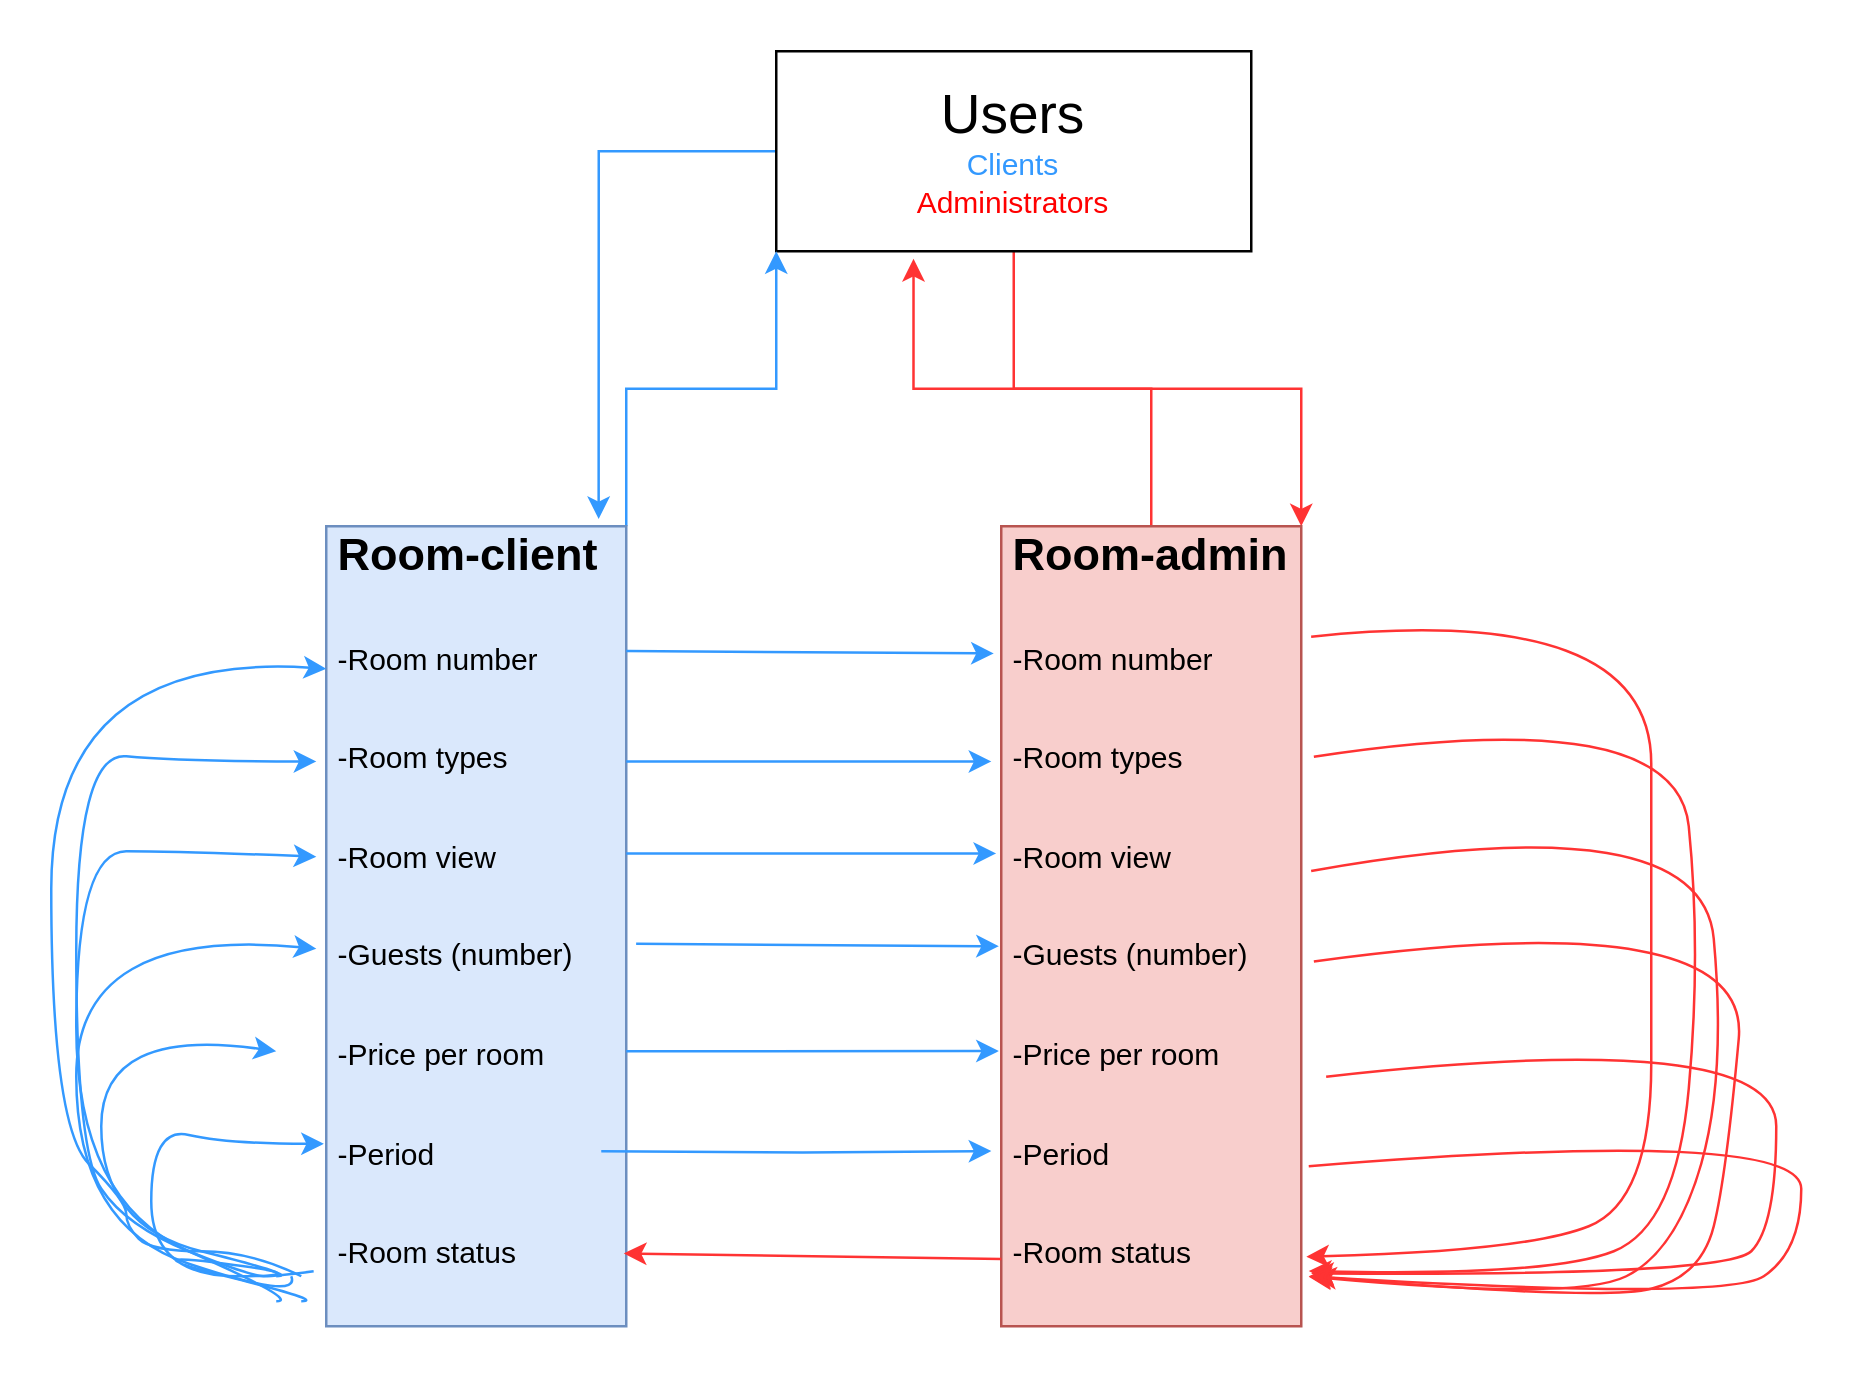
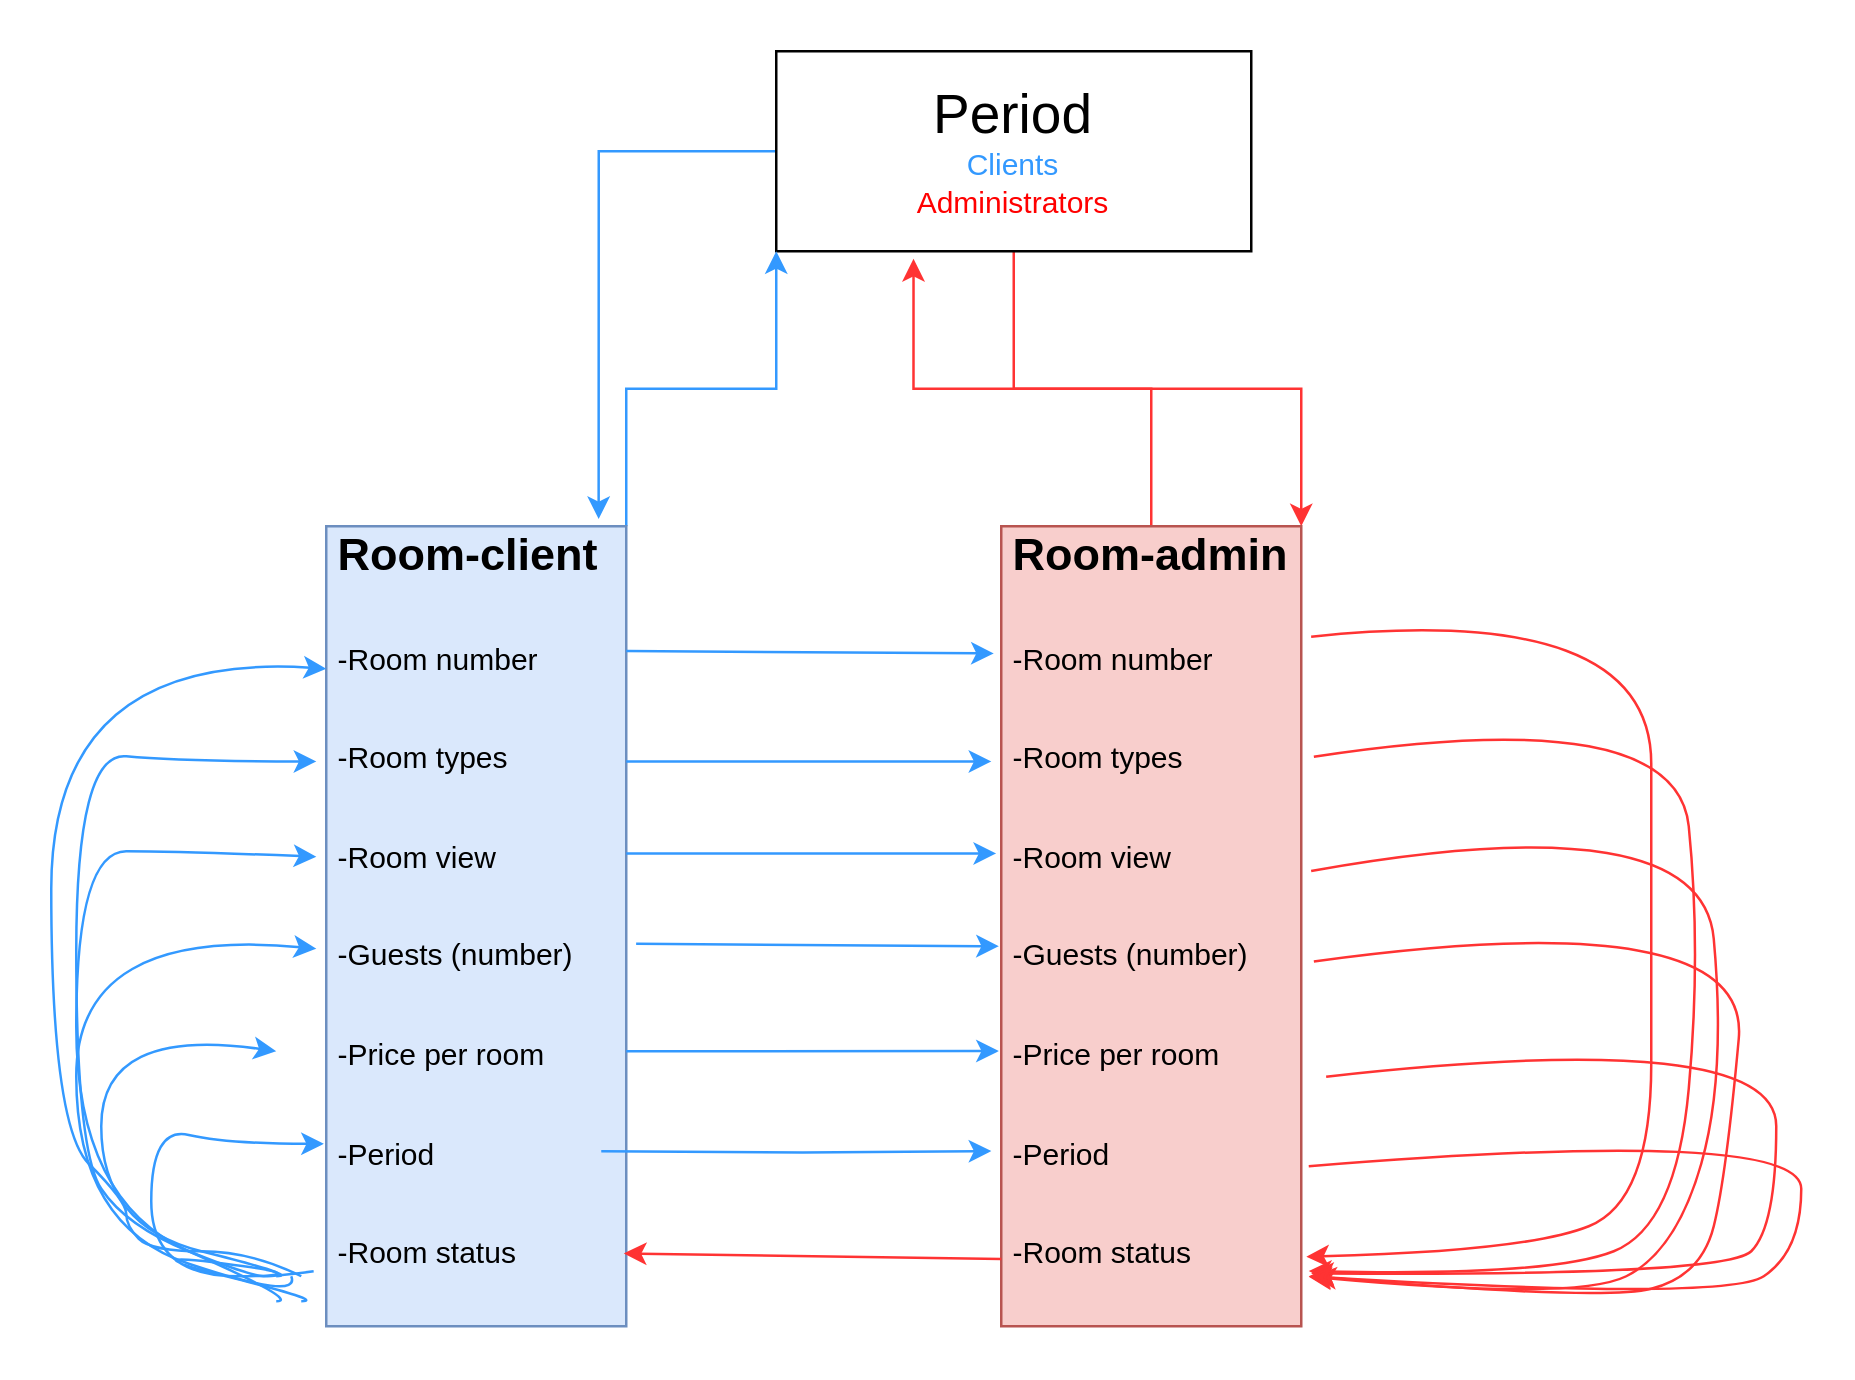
- <mxCell id="4" value="&lt;div align=&quot;center&quot;&gt;&lt;font style=&quot;font-size: 22px;&quot;&gt;Users&lt;/font&gt;&lt;/div&gt;&lt;div align=&quot;center&quot;&gt;&lt;font color=&quot;#3399FF&quot;&gt;Clients&lt;/font&gt;&lt;/div&gt;&lt;div align=&quot;center&quot;&gt;&lt;font color=&quot;#FF0000&quot;&gt;Administrators&lt;/font&gt;&lt;br&gt;&lt;/div&gt;" style="rounded=0;whiteSpace=wrap;html=1;align=center;" vertex="1" parent="1"><mxGeometry x="310" y="20" width="190" height="80" as="geometry" /></mxCell>
+ <mxCell id="4" value="&lt;div align=&quot;center&quot;&gt;&lt;font style=&quot;font-size: 22px;&quot;&gt;Period&lt;/font&gt;&lt;/div&gt;&lt;div align=&quot;center&quot;&gt;&lt;font color=&quot;#3399FF&quot;&gt;Clients&lt;/font&gt;&lt;/div&gt;&lt;div align=&quot;center&quot;&gt;&lt;font color=&quot;#FF0000&quot;&gt;Administrators&lt;/font&gt;&lt;br&gt;&lt;/div&gt;" style="rounded=0;whiteSpace=wrap;html=1;align=center;" vertex="1" parent="1"><mxGeometry x="310" y="20" width="190" height="80" as="geometry" /></mxCell>
